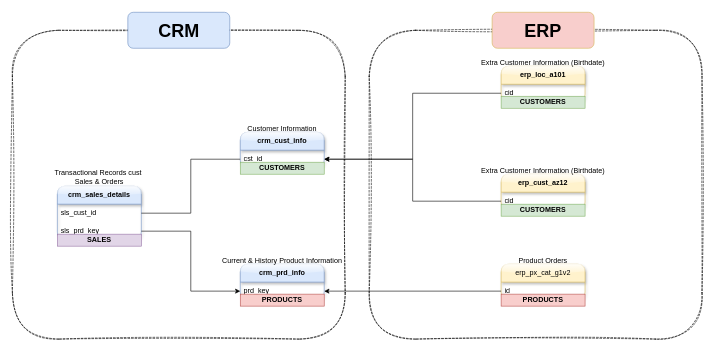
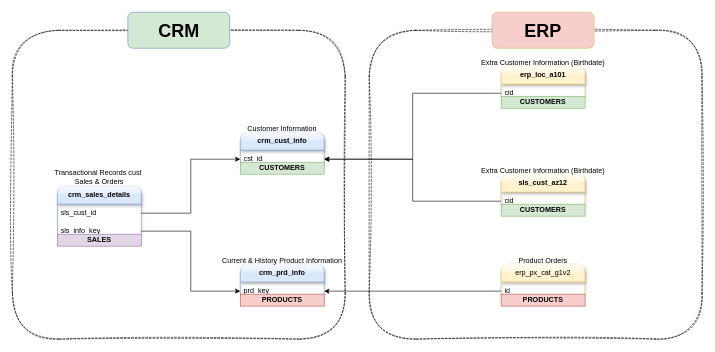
- <mxCell id="28" value="&lt;b&gt;&lt;font style=&quot;font-size: 30px;&quot;&gt;CRM&lt;/font&gt;&lt;/b&gt;" style="rounded=1;whiteSpace=wrap;html=1;fillColor=#dae8fc;strokeColor=#6c8ebf;" parent="1" vertex="1"><mxGeometry x="212.5" y="20" width="170" height="60" as="geometry" /></mxCell>
+ <mxCell id="28" value="&lt;b&gt;&lt;font style=&quot;font-size: 30px;&quot;&gt;CRM&lt;/font&gt;&lt;/b&gt;" style="rounded=1;whiteSpace=wrap;html=1;fillColor=#d5e8d4;strokeColor=#6c8ebf;" parent="1" vertex="1"><mxGeometry x="212.5" y="20" width="170" height="60" as="geometry" /></mxCell>
- <mxCell id="12" style="edgeStyle=orthogonalEdgeStyle;rounded=0;orthogonalLoop=1;jettySize=auto;html=1;entryX=0;entryY=0.5;entryDx=0;entryDy=0;endArrow=none;" parent="1" source="9" target="3" edge="1"><mxGeometry relative="1" as="geometry" /></mxCell>
+ <mxCell id="12" style="edgeStyle=orthogonalEdgeStyle;rounded=0;orthogonalLoop=1;jettySize=auto;html=1;entryX=0;entryY=0.5;entryDx=0;entryDy=0;" parent="1" source="9" target="3" edge="1"><mxGeometry relative="1" as="geometry" /></mxCell>
- <mxCell id="14" value="&lt;b&gt;erp_cust_az12&lt;/b&gt;" style="swimlane;fontStyle=0;childLayout=stackLayout;horizontal=1;startSize=30;horizontalStack=0;resizeParent=1;resizeParentMax=0;resizeLast=0;collapsible=1;marginBottom=0;whiteSpace=wrap;html=1;rounded=1;shadow=1;glass=1;fillColor=#fff2cc;strokeColor=#d6b656;" parent="1" vertex="1"><mxGeometry x="835" y="290" width="140" height="60" as="geometry" /></mxCell>
+ <mxCell id="14" value="&lt;b&gt;sls_cust_az12&lt;/b&gt;" style="swimlane;fontStyle=0;childLayout=stackLayout;horizontal=1;startSize=30;horizontalStack=0;resizeParent=1;resizeParentMax=0;resizeLast=0;collapsible=1;marginBottom=0;whiteSpace=wrap;html=1;rounded=1;shadow=1;glass=1;fillColor=#fff2cc;strokeColor=#d6b656;" parent="1" vertex="1"><mxGeometry x="835" y="290" width="140" height="60" as="geometry" /></mxCell>
- <mxCell id="10" value="sls_prd_key" style="text;strokeColor=none;fillColor=none;align=left;verticalAlign=middle;spacingLeft=4;spacingRight=4;overflow=hidden;points=[[0,0.5],[1,0.5]];portConstraint=eastwest;rotatable=0;whiteSpace=wrap;html=1;" parent="8" vertex="1"><mxGeometry y="60" width="140" height="30" as="geometry" /></mxCell>
+ <mxCell id="10" value="sls_info_key" style="text;strokeColor=none;fillColor=none;align=left;verticalAlign=middle;spacingLeft=4;spacingRight=4;overflow=hidden;points=[[0,0.5],[1,0.5]];portConstraint=eastwest;rotatable=0;whiteSpace=wrap;html=1;" parent="8" vertex="1"><mxGeometry y="60" width="140" height="30" as="geometry" /></mxCell>
